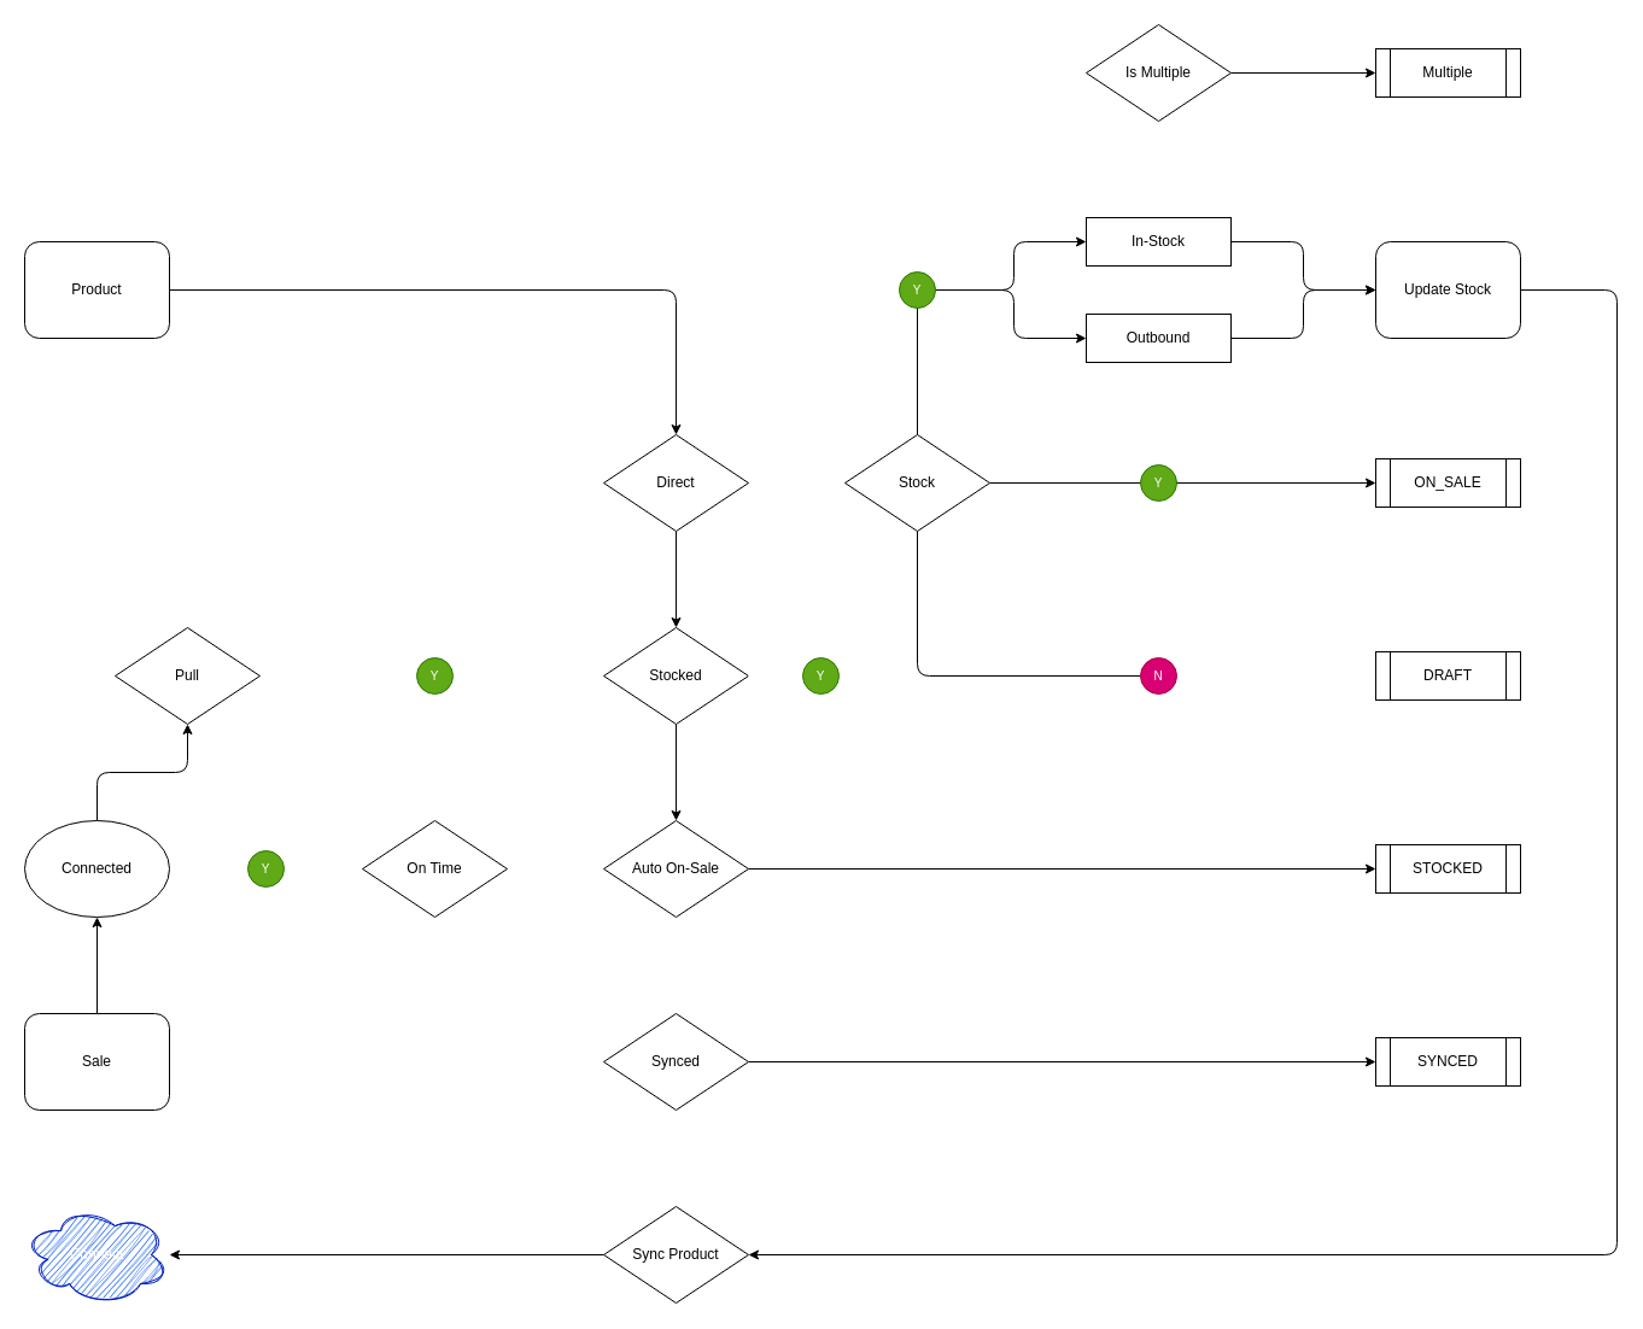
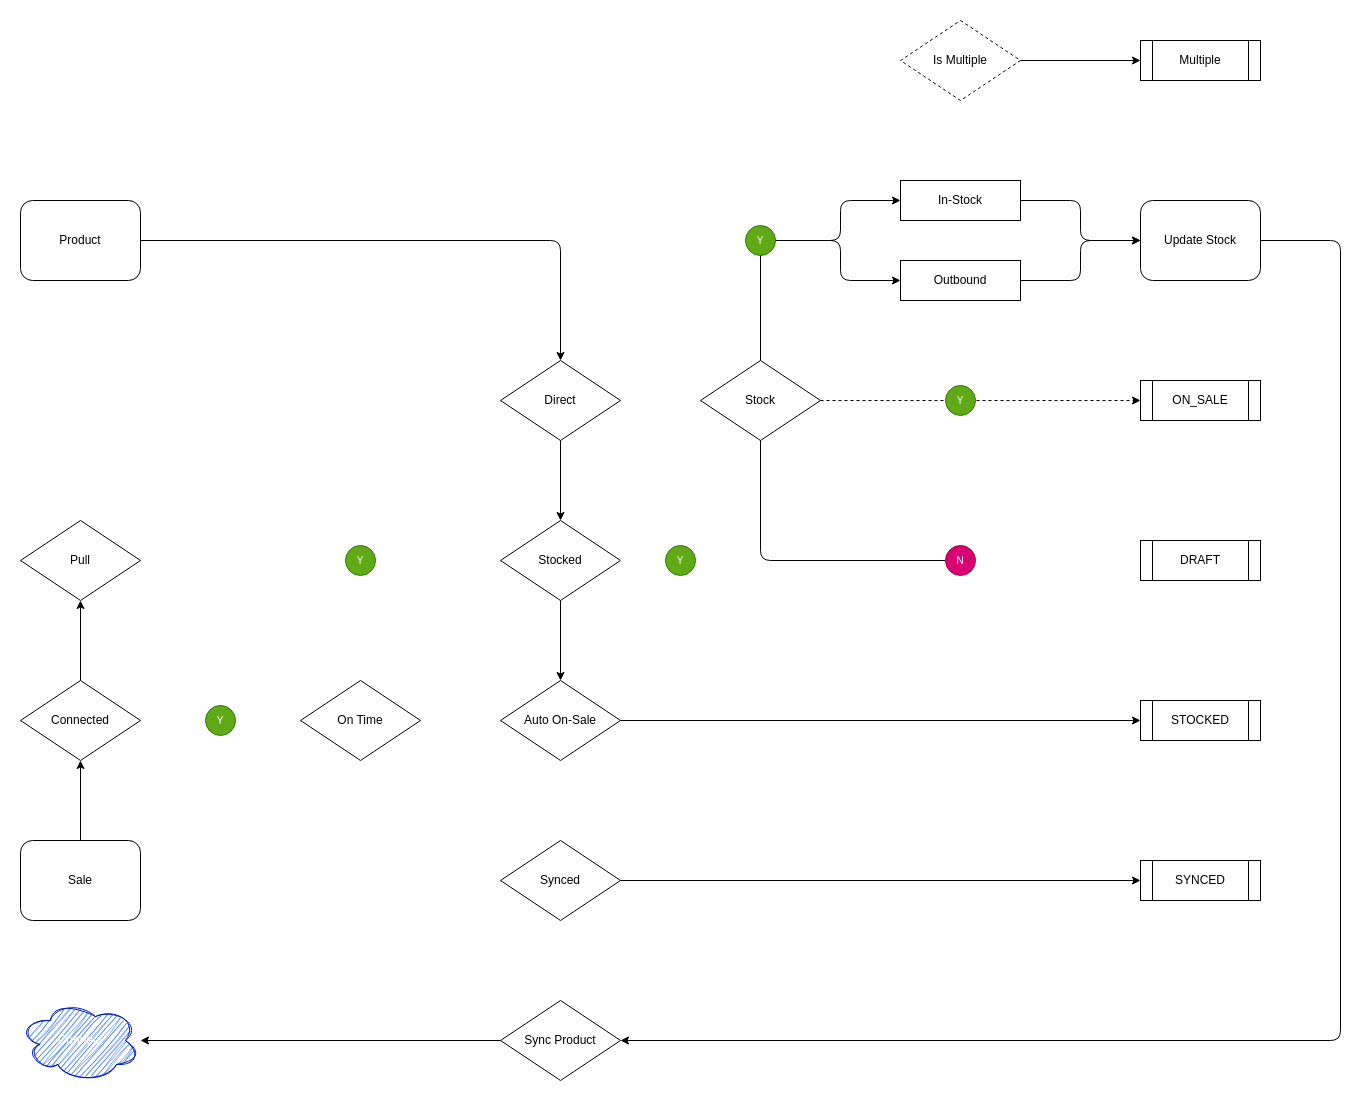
- <mxCell id="41" value="Is Multiple" style="rhombus;whiteSpace=wrap;html=1;fontSize=12;" parent="1" vertex="1"><mxGeometry x="900" y="20" width="120" height="80" as="geometry" /></mxCell>
+ <mxCell id="41" value="Is Multiple" style="rhombus;whiteSpace=wrap;html=1;fontSize=12;dashed=1;" parent="1" vertex="1"><mxGeometry x="900" y="20" width="120" height="80" as="geometry" /></mxCell>
- <mxCell id="14" style="edgeStyle=none;html=1;fontSize=12;" parent="1" source="17" target="13" edge="1"><mxGeometry relative="1" as="geometry"><mxPoint x="980" y="400" as="targetPoint" /></mxGeometry></mxCell>
+ <mxCell id="14" style="edgeStyle=none;html=1;fontSize=12;dashed=1;" parent="1" source="17" target="13" edge="1"><mxGeometry relative="1" as="geometry"><mxPoint x="980" y="400" as="targetPoint" /></mxGeometry></mxCell>
- <mxCell id="39" value="Pull" style="rhombus;whiteSpace=wrap;html=1;fontSize=12;" parent="1" vertex="1"><mxGeometry x="95" y="520" width="120" height="80" as="geometry" /></mxCell>
+ <mxCell id="39" value="Pull" style="rhombus;whiteSpace=wrap;html=1;fontSize=12;" parent="1" vertex="1"><mxGeometry x="20" width="120" height="80" as="geometry" y="520" /></mxCell>
- <mxCell id="37" value="Connected" style="ellipse;whiteSpace=wrap;html=1;fontSize=12;" parent="1" vertex="1"><mxGeometry x="20" y="680" width="120" height="80" as="geometry" /></mxCell>
+ <mxCell id="37" value="Connected" style="rhombus;whiteSpace=wrap;html=1;fontSize=12;" parent="1" vertex="1"><mxGeometry x="20" y="680" width="120" height="80" as="geometry" /></mxCell>
